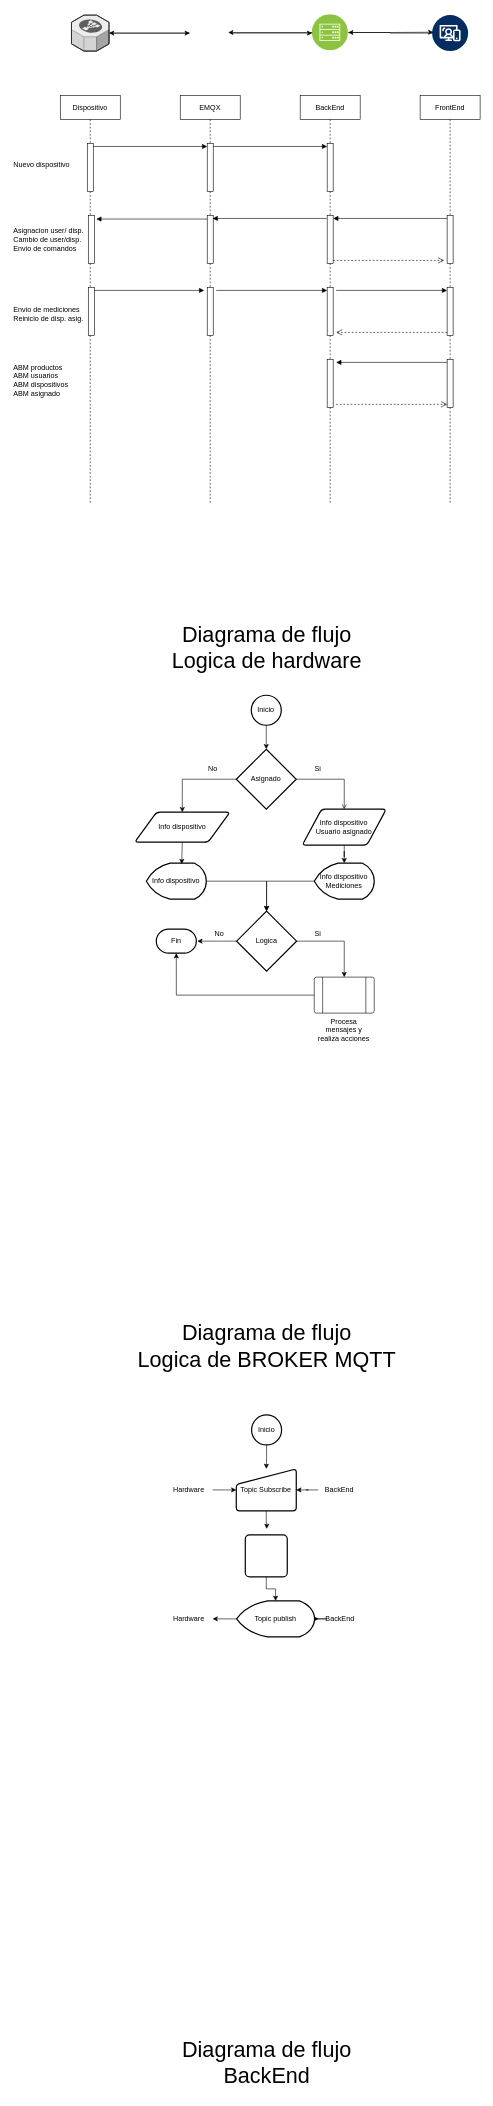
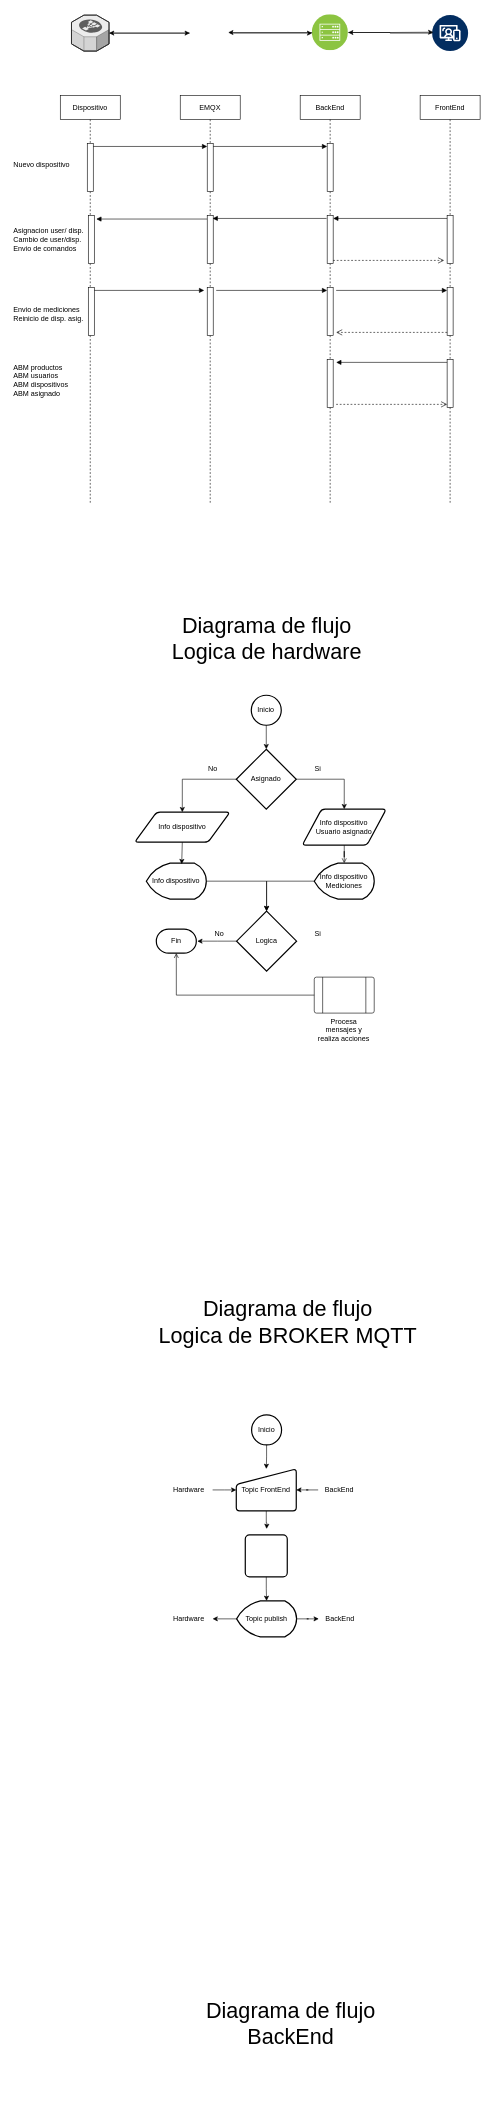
- <mxCell id="69" value="&lt;font style=&quot;font-size: 36px;&quot;&gt;Diagrama de flujo&lt;br&gt;Logica de hardware&lt;/font&gt;" style="text;html=1;align=center;verticalAlign=middle;resizable=0;points=[];autosize=1;strokeColor=none;fillColor=none;" vertex="1" parent="1"><mxGeometry x="274" y="1028" width="340" height="100" as="geometry" /></mxCell>
+ <mxCell id="69" value="&lt;font style=&quot;font-size: 36px;&quot;&gt;Diagrama de flujo&lt;br&gt;Logica de hardware&lt;/font&gt;" style="text;html=1;align=center;verticalAlign=middle;resizable=0;points=[];autosize=1;strokeColor=none;fillColor=none;" vertex="1" parent="1"><mxGeometry x="274" y="1013" width="340" height="100" as="geometry" /></mxCell>
- <mxCell id="46" style="edgeStyle=orthogonalEdgeStyle;rounded=0;orthogonalLoop=1;jettySize=auto;html=1;entryX=0.5;entryY=0;entryDx=0;entryDy=0;endArrow=open;" edge="1" parent="1" source="48" target="49"><mxGeometry relative="1" as="geometry"><Array as="points"><mxPoint x="573.47" y="1298" /></Array></mxGeometry></mxCell>
+ <mxCell id="46" style="edgeStyle=orthogonalEdgeStyle;rounded=0;orthogonalLoop=1;jettySize=auto;html=1;entryX=0.5;entryY=0;entryDx=0;entryDy=0;" edge="1" parent="1" source="48" target="49"><mxGeometry relative="1" as="geometry"><Array as="points"><mxPoint x="573.47" y="1298" /></Array></mxGeometry></mxCell>
- <mxCell id="52" style="edgeStyle=orthogonalEdgeStyle;rounded=0;orthogonalLoop=1;jettySize=auto;html=1;entryX=0.5;entryY=0;entryDx=0;entryDy=0;entryPerimeter=0;" edge="1" parent="1" source="49" target="51"><mxGeometry relative="1" as="geometry" /></mxCell>
+ <mxCell id="52" style="edgeStyle=orthogonalEdgeStyle;rounded=0;orthogonalLoop=1;jettySize=auto;html=1;entryX=0.5;entryY=0;entryDx=0;entryDy=0;entryPerimeter=0;endArrow=open;" edge="1" parent="1" source="49" target="51"><mxGeometry relative="1" as="geometry" /></mxCell>
- <mxCell id="65" style="edgeStyle=orthogonalEdgeStyle;rounded=0;orthogonalLoop=1;jettySize=auto;html=1;exitX=0;exitY=0.5;exitDx=0;exitDy=0;entryX=0.5;entryY=1;entryDx=0;entryDy=0;entryPerimeter=0;" edge="1" parent="1" source="64" target="63"><mxGeometry relative="1" as="geometry" /></mxCell>
+ <mxCell id="65" style="edgeStyle=orthogonalEdgeStyle;rounded=0;orthogonalLoop=1;jettySize=auto;html=1;exitX=0;exitY=0.5;exitDx=0;exitDy=0;entryX=0.5;entryY=1;entryDx=0;entryDy=0;entryPerimeter=0;endArrow=open;" edge="1" parent="1" source="64" target="63"><mxGeometry relative="1" as="geometry" /></mxCell>
- <mxCell id="60" style="edgeStyle=orthogonalEdgeStyle;rounded=0;orthogonalLoop=1;jettySize=auto;html=1;entryX=0.5;entryY=0;entryDx=0;entryDy=0;" edge="1" parent="1" source="61" target="64"><mxGeometry relative="1" as="geometry" /></mxCell>
- <mxCell id="70" value="&lt;font style=&quot;font-size: 36px;&quot;&gt;Diagrama de flujo&lt;br&gt;Logica de BROKER MQTT&lt;/font&gt;" style="text;html=1;align=center;verticalAlign=middle;resizable=0;points=[];autosize=1;strokeColor=none;fillColor=none;" vertex="1" parent="1"><mxGeometry x="219" y="2193" width="450" height="100" as="geometry" /></mxCell>
+ <mxCell id="70" value="&lt;font style=&quot;font-size: 36px;&quot;&gt;Diagrama de flujo&lt;br&gt;Logica de BROKER MQTT&lt;/font&gt;" style="text;html=1;align=center;verticalAlign=middle;resizable=0;points=[];autosize=1;strokeColor=none;fillColor=none;" vertex="1" parent="1"><mxGeometry x="254" y="2153" width="450" height="100" as="geometry" /></mxCell>
- <mxCell id="72" value="Topic Subscribe" style="html=1;strokeWidth=2;shape=manualInput;whiteSpace=wrap;rounded=1;size=26;arcSize=11;" vertex="1" parent="1"><mxGeometry x="393.47" y="2448" width="100" height="70" as="geometry" /></mxCell>
+ <mxCell id="72" value="Topic FrontEnd" style="html=1;strokeWidth=2;shape=manualInput;whiteSpace=wrap;rounded=1;size=26;arcSize=11;" vertex="1" parent="1"><mxGeometry x="393.47" y="2448" width="100" height="70" as="geometry" /></mxCell>
- <mxCell id="75" value="Topic publish" style="strokeWidth=2;html=1;shape=mxgraph.flowchart.display;whiteSpace=wrap;" vertex="1" parent="1"><mxGeometry x="394" y="2668" width="130" height="60" as="geometry" /></mxCell>
+ <mxCell id="75" value="Topic publish" style="strokeWidth=2;html=1;shape=mxgraph.flowchart.display;whiteSpace=wrap;" vertex="1" parent="1"><mxGeometry x="394" y="2668" width="100" height="60" as="geometry" /></mxCell>
- <mxCell id="76" value="&lt;font style=&quot;font-size: 36px;&quot;&gt;Diagrama de flujo&lt;br&gt;BackEnd&lt;/font&gt;" style="text;html=1;align=center;verticalAlign=middle;resizable=0;points=[];autosize=1;strokeColor=none;fillColor=none;" vertex="1" parent="1"><mxGeometry x="289" y="3388" width="310" height="100" as="geometry" /></mxCell>
+ <mxCell id="76" value="&lt;font style=&quot;font-size: 36px;&quot;&gt;Diagrama de flujo&lt;br&gt;BackEnd&lt;/font&gt;" style="text;html=1;align=center;verticalAlign=middle;resizable=0;points=[];autosize=1;strokeColor=none;fillColor=none;" vertex="1" parent="1"><mxGeometry x="329" y="3323" width="310" height="100" as="geometry" /></mxCell>
